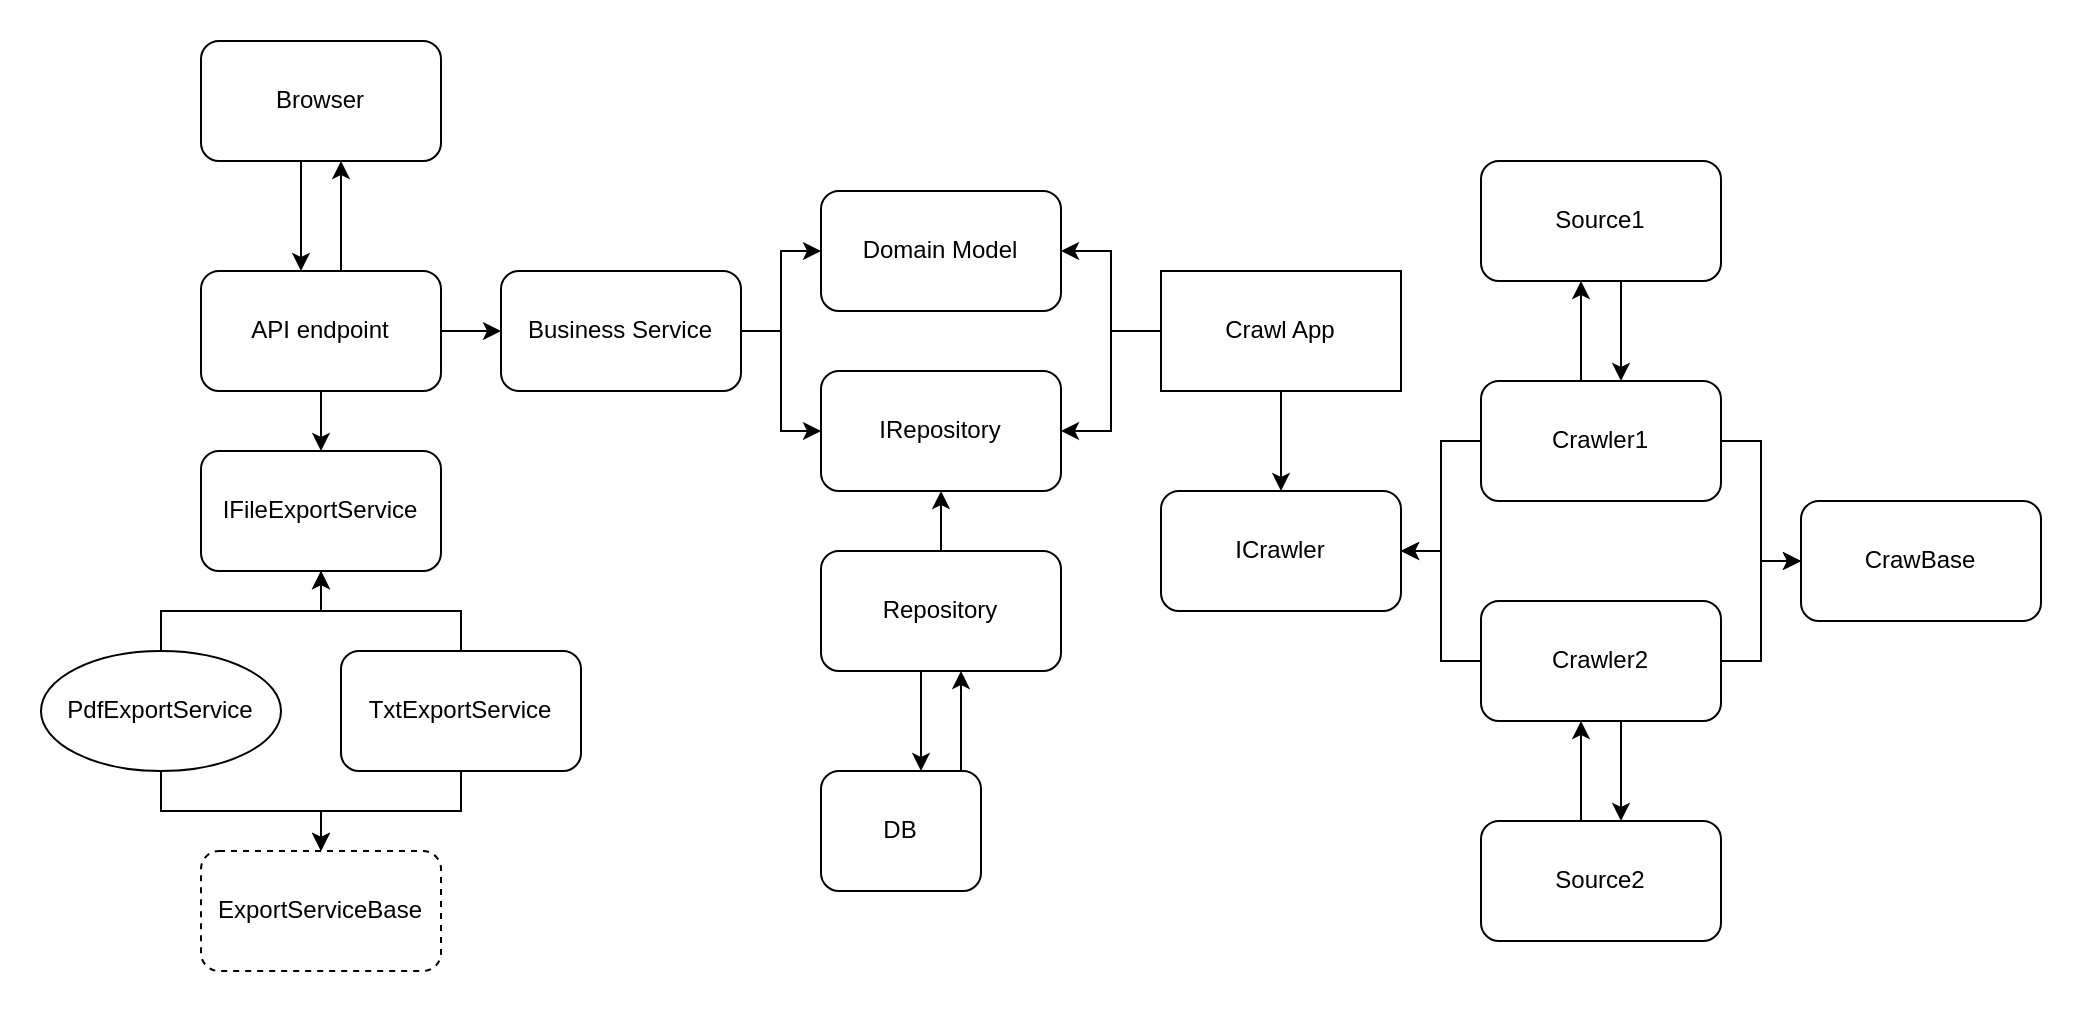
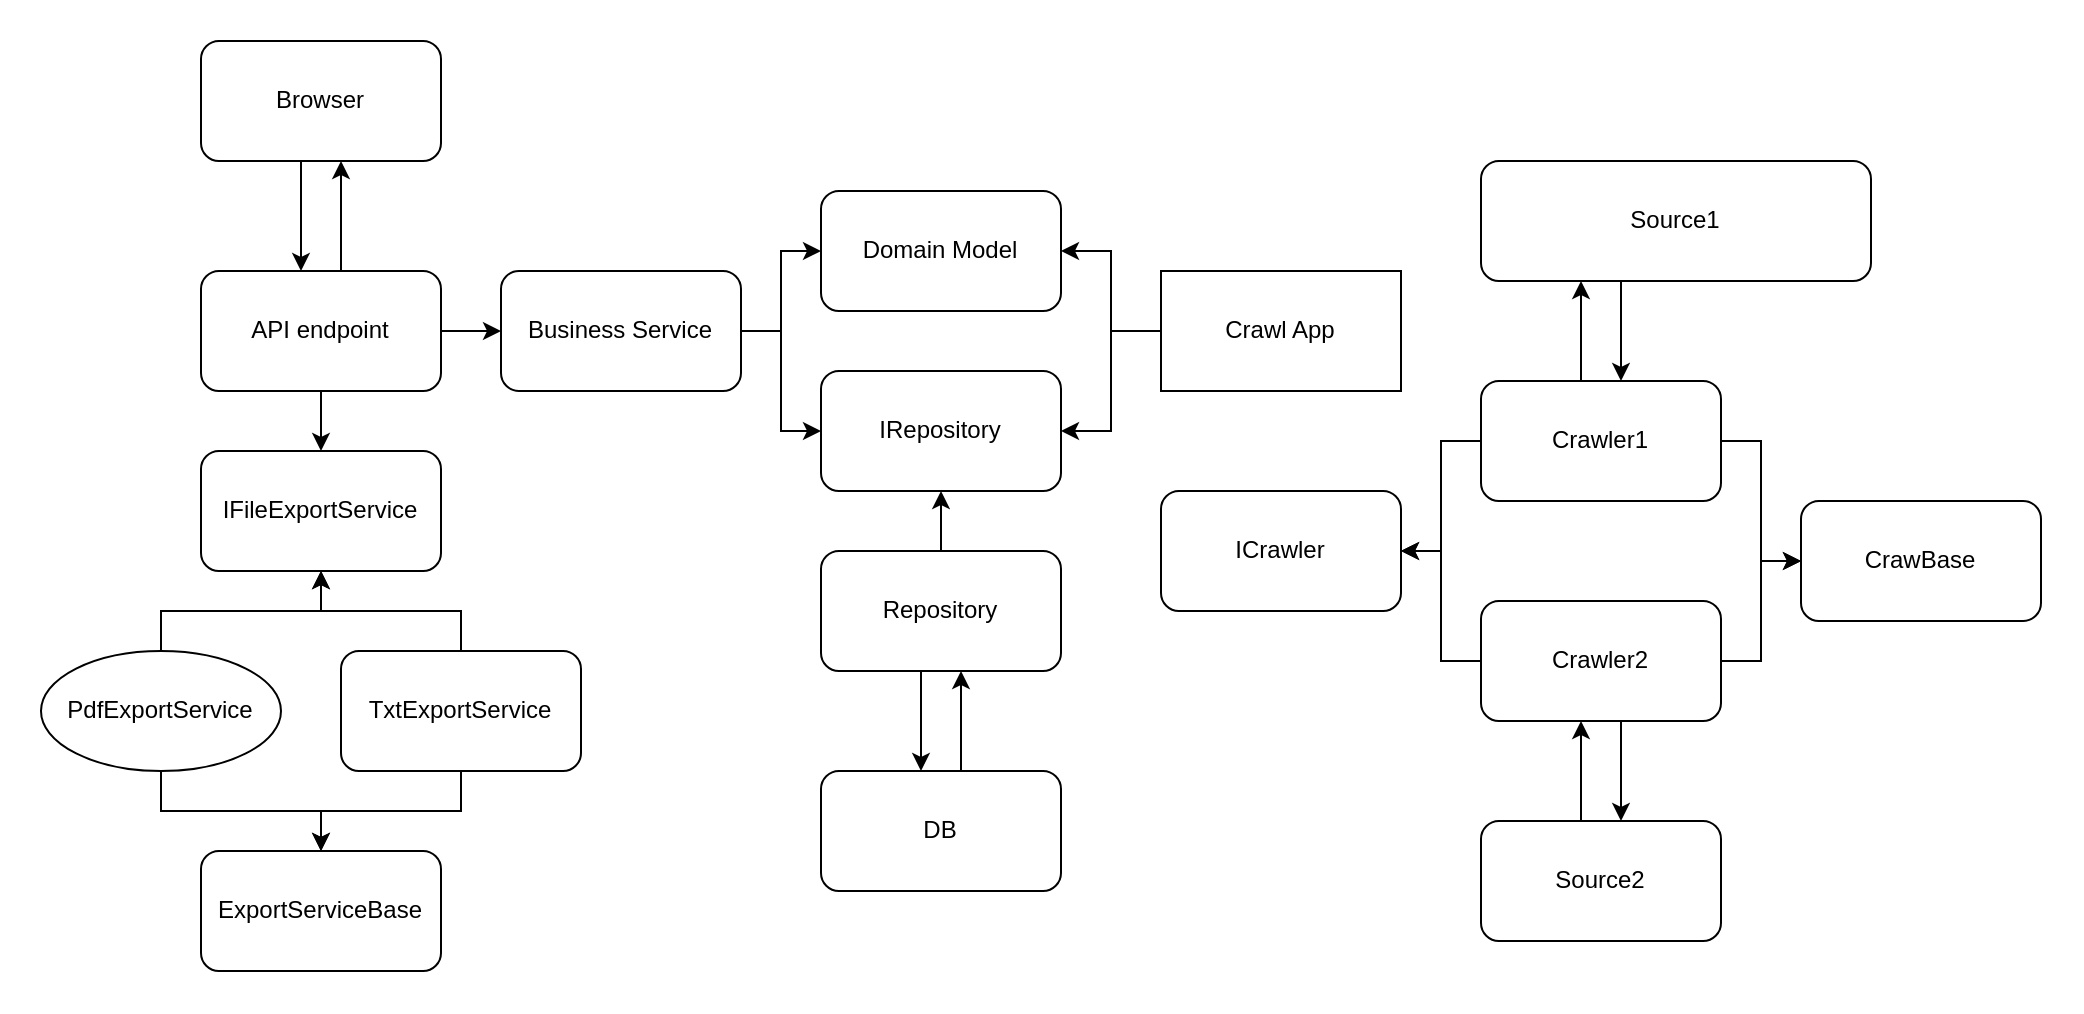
- <mxCell id="40" value="Source1" style="rounded=1;whiteSpace=wrap;html=1;" parent="1" vertex="1"><mxGeometry x="740" y="80" width="120" height="60" as="geometry" /></mxCell>
+ <mxCell id="40" value="Source1" style="rounded=1;whiteSpace=wrap;html=1;" parent="1" vertex="1"><mxGeometry x="740" y="80" width="195" height="60" as="geometry" /></mxCell>
- <mxCell id="19" value="" style="edgeStyle=orthogonalEdgeStyle;rounded=0;orthogonalLoop=1;jettySize=auto;html=1;" parent="1" source="20" target="22" edge="1"><mxGeometry relative="1" as="geometry" /></mxCell>
- <mxCell id="16" value="DB" style="rounded=1;whiteSpace=wrap;html=1;" parent="1" vertex="1"><mxGeometry x="410" y="385" width="80" height="60" as="geometry" /></mxCell>
+ <mxCell id="16" value="DB" style="rounded=1;whiteSpace=wrap;html=1;" parent="1" vertex="1"><mxGeometry x="410" y="385" width="120" height="60" as="geometry" /></mxCell>
- <mxCell id="43" value="ExportServiceBase" style="rounded=1;whiteSpace=wrap;html=1;dashed=1;" parent="1" vertex="1"><mxGeometry x="100" y="425" width="120" height="60" as="geometry" /></mxCell>
+ <mxCell id="43" value="ExportServiceBase" style="rounded=1;whiteSpace=wrap;html=1;" parent="1" vertex="1"><mxGeometry x="100" y="425" width="120" height="60" as="geometry" /></mxCell>
